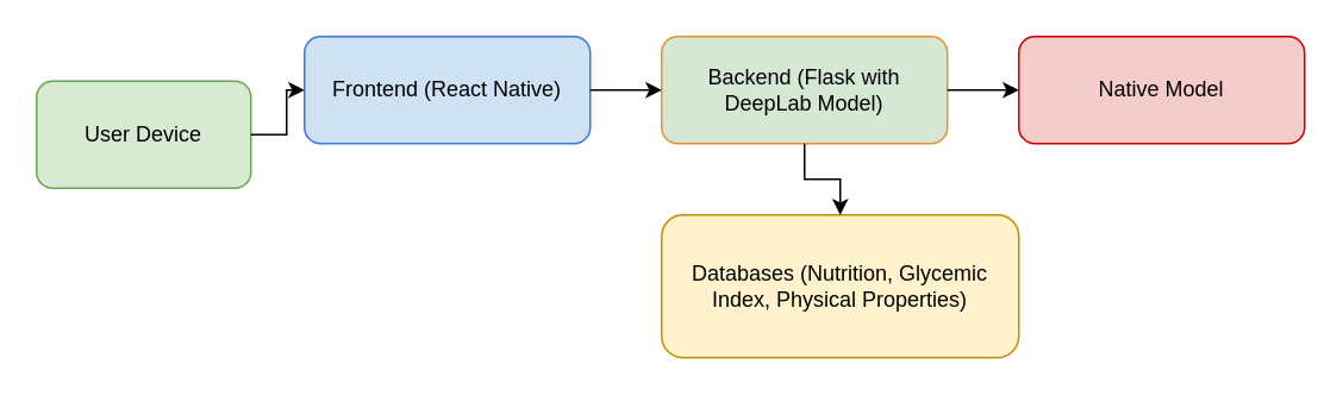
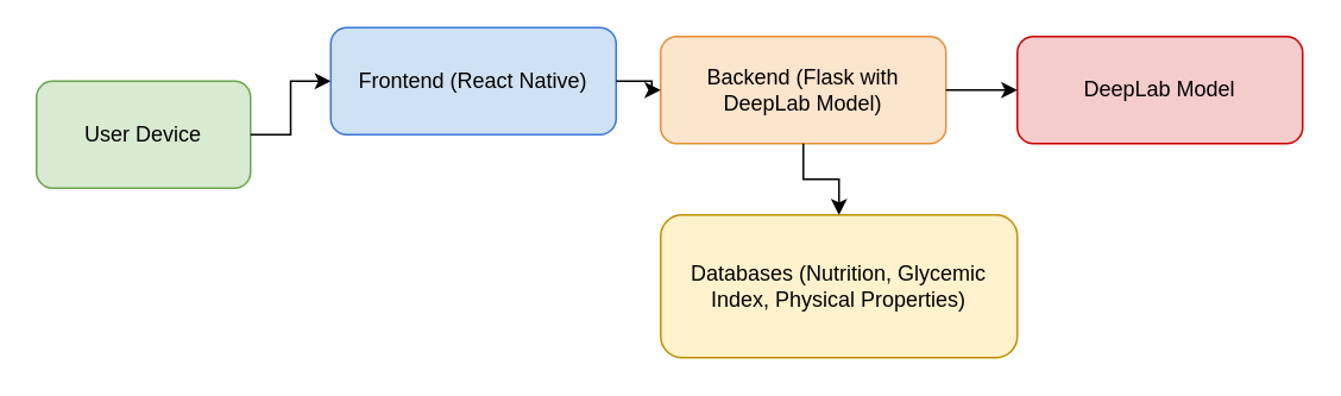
- <mxCell id="3" value="Frontend (React Native)" style="rounded=1;whiteSpace=wrap;html=1;fillColor=#CFE2F3;strokeColor=#3C78D8;" vertex="1" parent="1"><mxGeometry x="170" y="20" width="160" height="60" as="geometry" /></mxCell>
+ <mxCell id="3" value="Frontend (React Native)" style="rounded=1;whiteSpace=wrap;html=1;fillColor=#CFE2F3;strokeColor=#3C78D8;" vertex="1" parent="1"><mxGeometry x="185" y="15" width="160" height="60" as="geometry" /></mxCell>
- <mxCell id="4" value="Backend (Flask with DeepLab Model)" style="rounded=1;whiteSpace=wrap;html=1;fillColor=#d5e8d4;strokeColor=#E69138;" vertex="1" parent="1"><mxGeometry x="370" y="20" width="160" height="60" as="geometry" /></mxCell>
+ <mxCell id="4" value="Backend (Flask with DeepLab Model)" style="rounded=1;whiteSpace=wrap;html=1;fillColor=#FCE5CD;strokeColor=#E69138;" vertex="1" parent="1"><mxGeometry x="370" y="20" width="160" height="60" as="geometry" /></mxCell>
- <mxCell id="5" value="Native Model" style="rounded=1;whiteSpace=wrap;html=1;fillColor=#F4CCCC;strokeColor=#CC0000;" vertex="1" parent="1"><mxGeometry x="570" y="20" width="160" height="60" as="geometry" /></mxCell>
+ <mxCell id="5" value="DeepLab Model" style="rounded=1;whiteSpace=wrap;html=1;fillColor=#F4CCCC;strokeColor=#CC0000;" vertex="1" parent="1"><mxGeometry x="570" y="20" width="160" height="60" as="geometry" /></mxCell>
